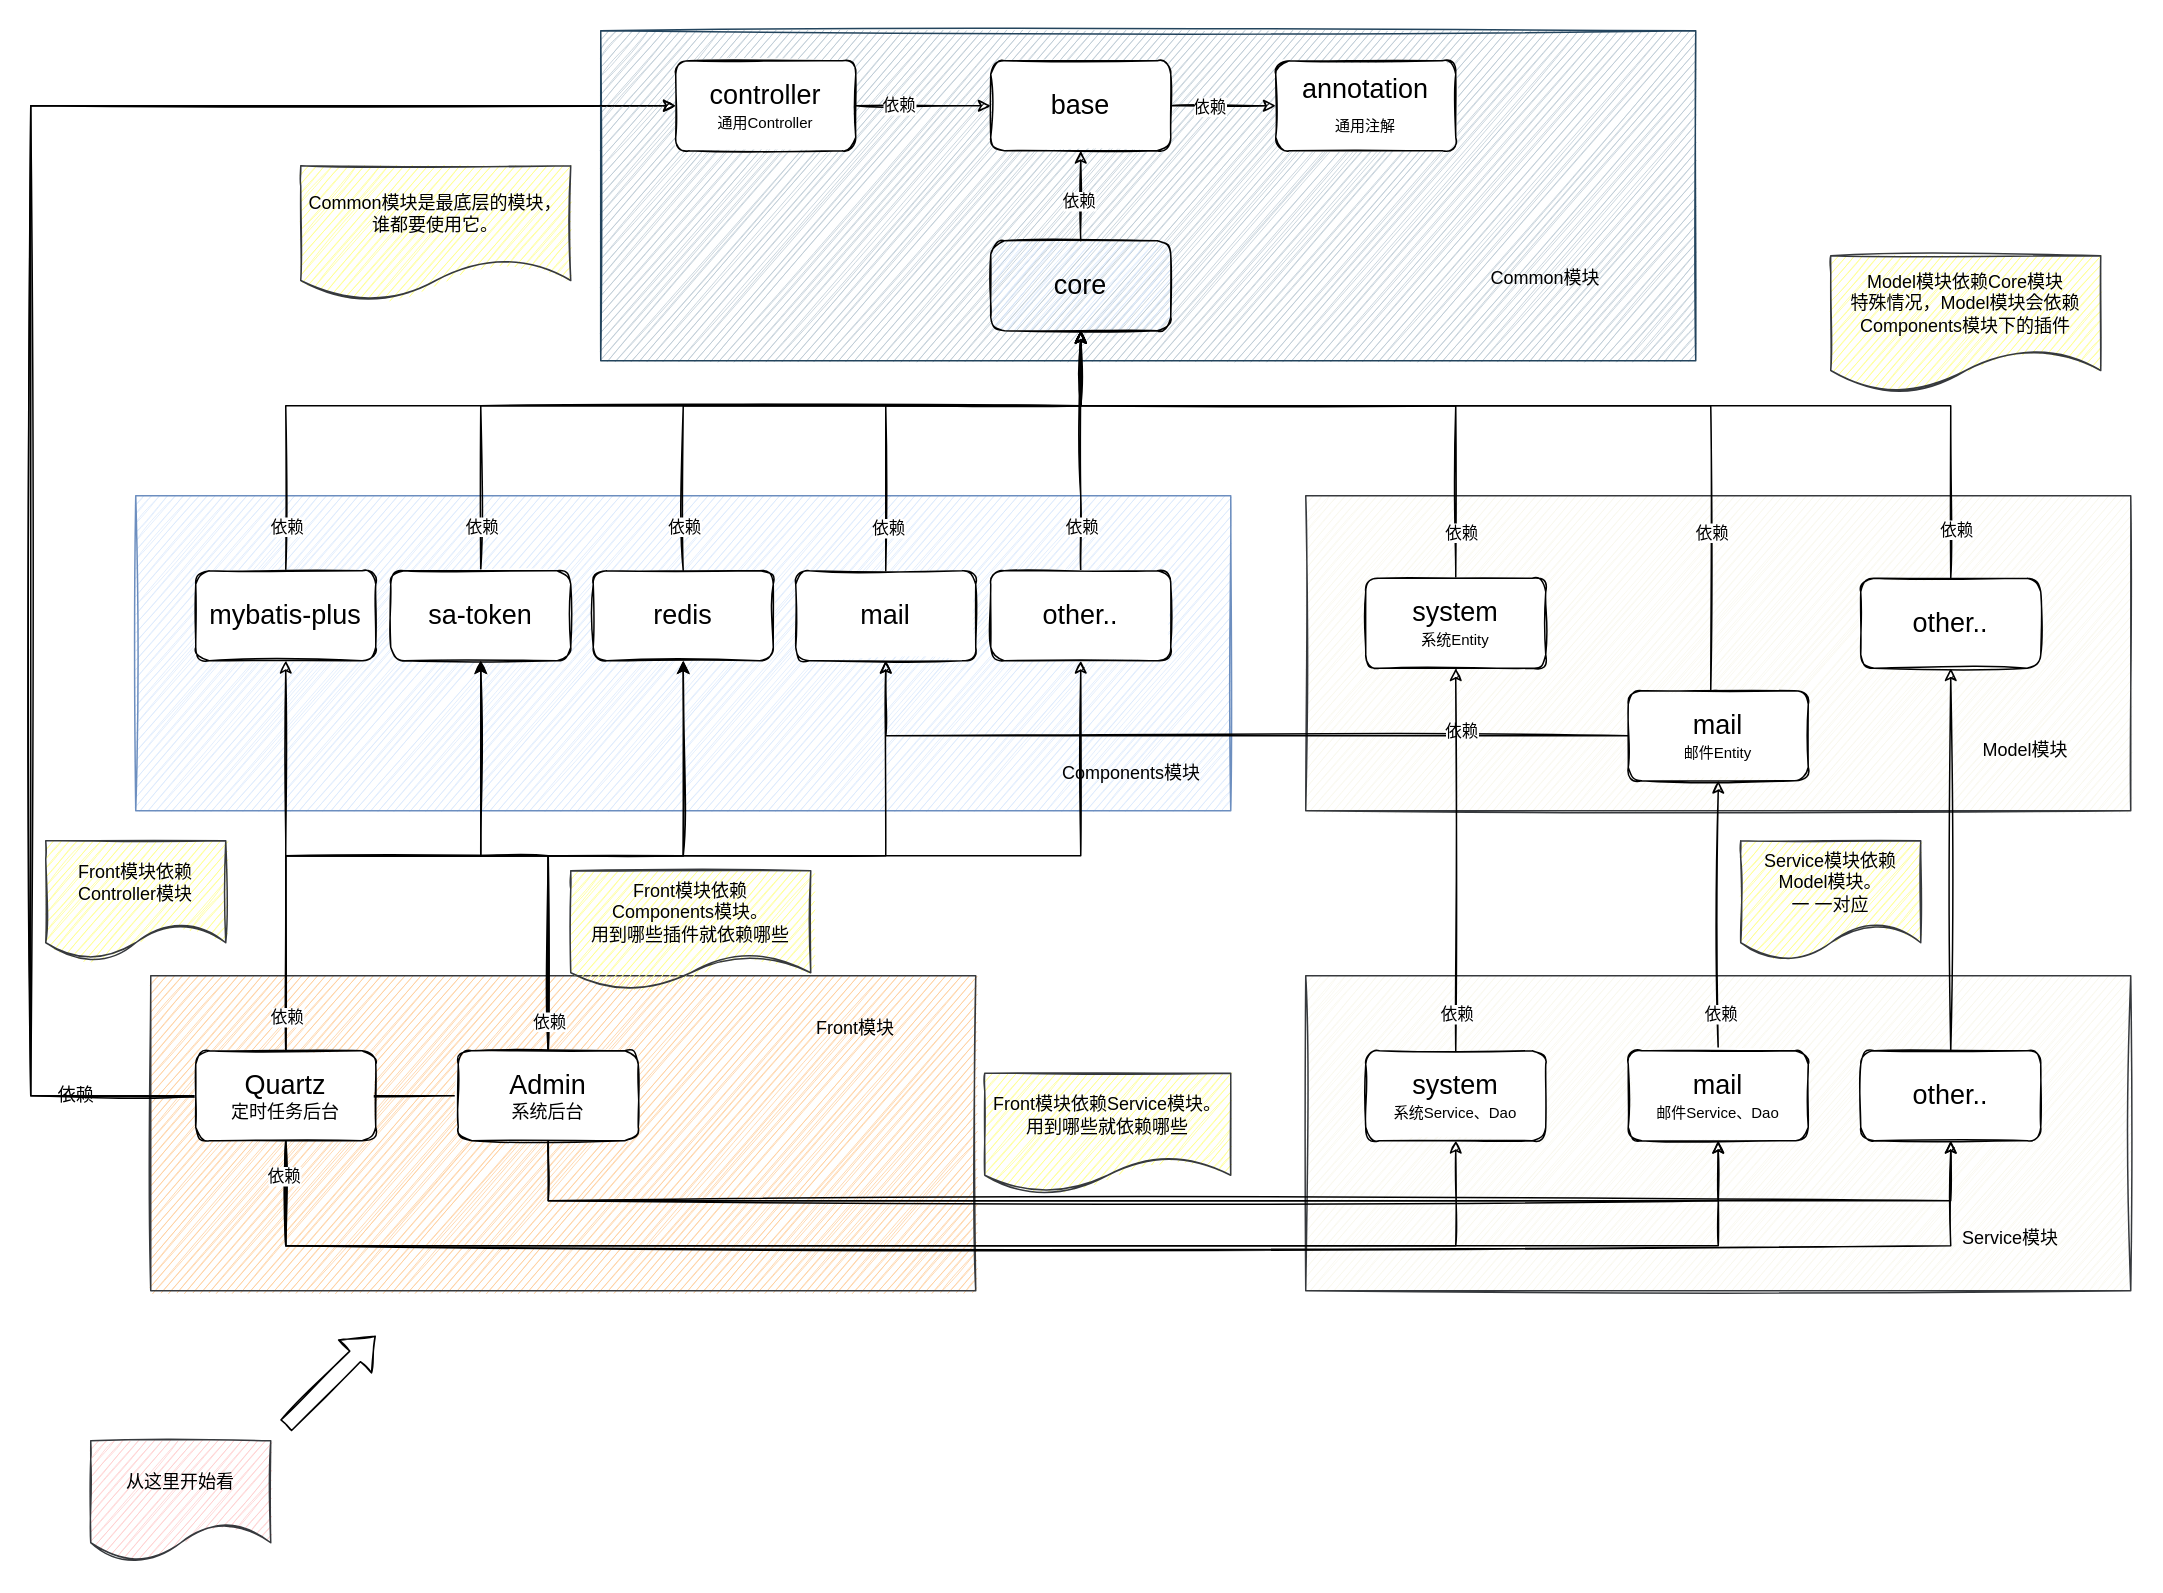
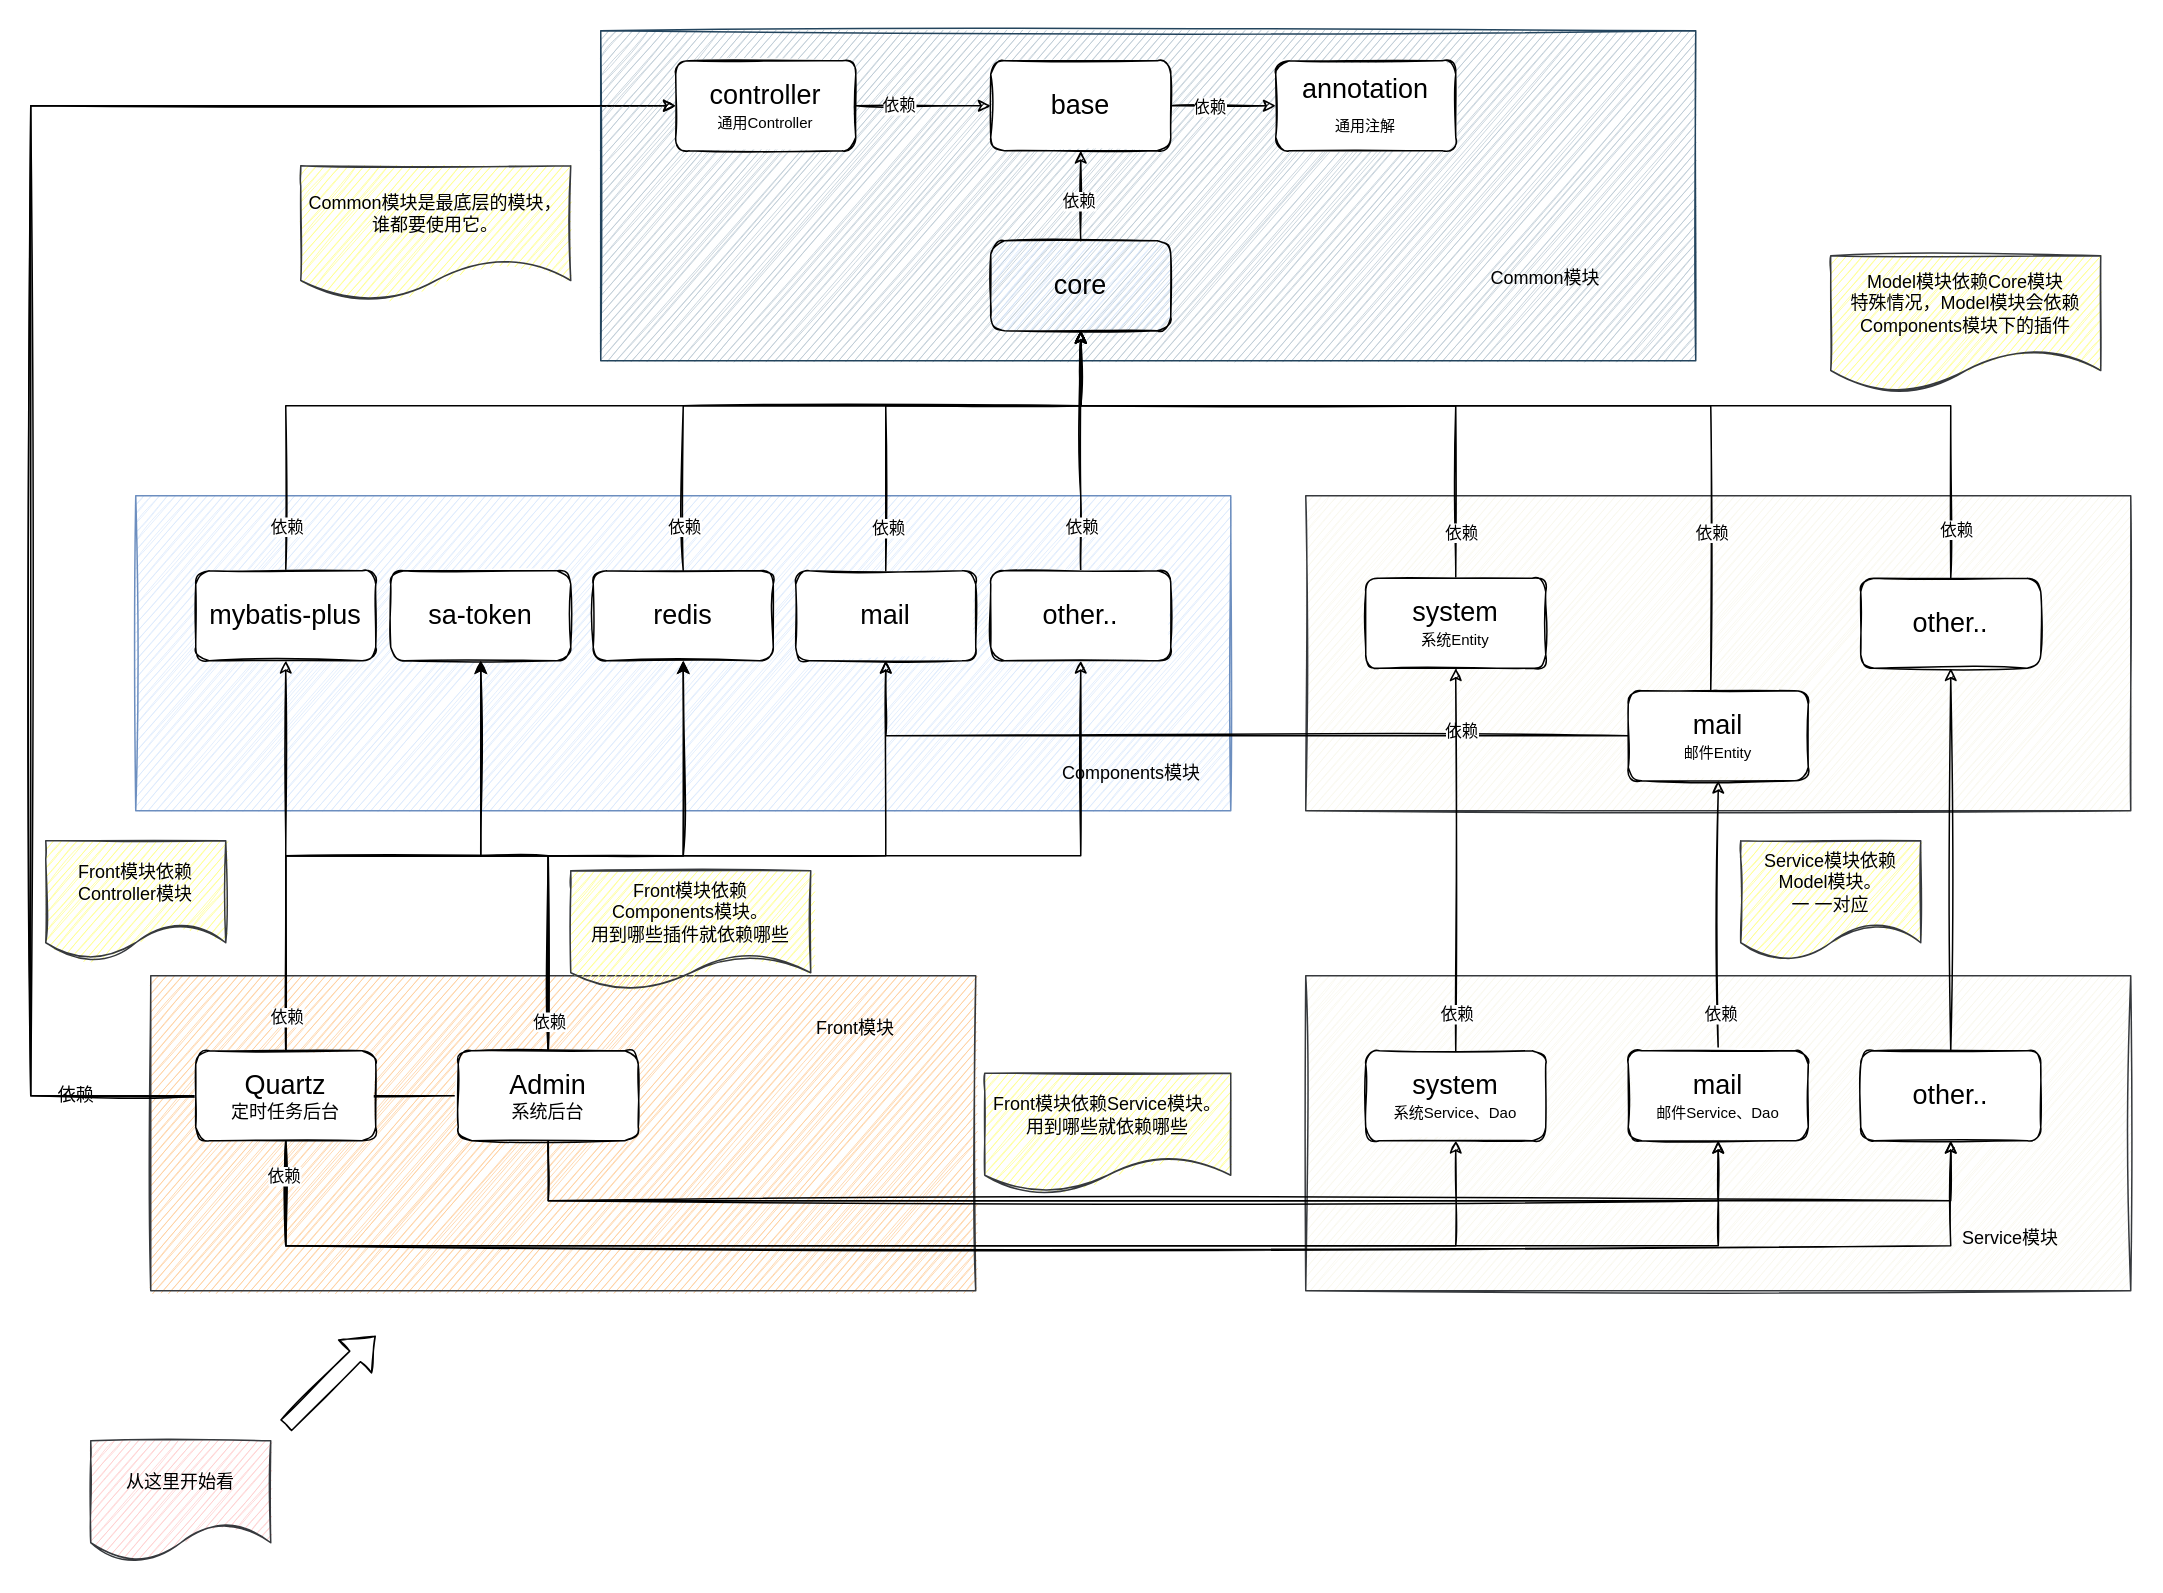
- <mxCell id="20" style="edgeStyle=orthogonalEdgeStyle;rounded=0;orthogonalLoop=1;jettySize=auto;html=1;exitX=0.5;exitY=0;exitDx=0;exitDy=0;sketch=1;" parent="1" source="22" target="14" edge="1"><mxGeometry relative="1" as="geometry"><Array as="points"><mxPoint x="320" y="270" /><mxPoint x="720" y="270" /></Array></mxGeometry></mxCell>
- <mxCell id="21" value="依赖" style="edgeLabel;html=1;align=center;verticalAlign=middle;resizable=0;points=[];" parent="20" vertex="1" connectable="0"><mxGeometry x="-0.397" relative="1" as="geometry"><mxPoint x="-59" y="80" as="offset" /></mxGeometry></mxCell>
- <mxCell id="34" value="Model模块" style="text;html=1;strokeColor=none;fillColor=none;align=center;verticalAlign=middle;whiteSpace=wrap;rounded=0;" parent="1" vertex="1"><mxGeometry x="1280" y="475" width="140" height="50" as="geometry" /></mxCell>
